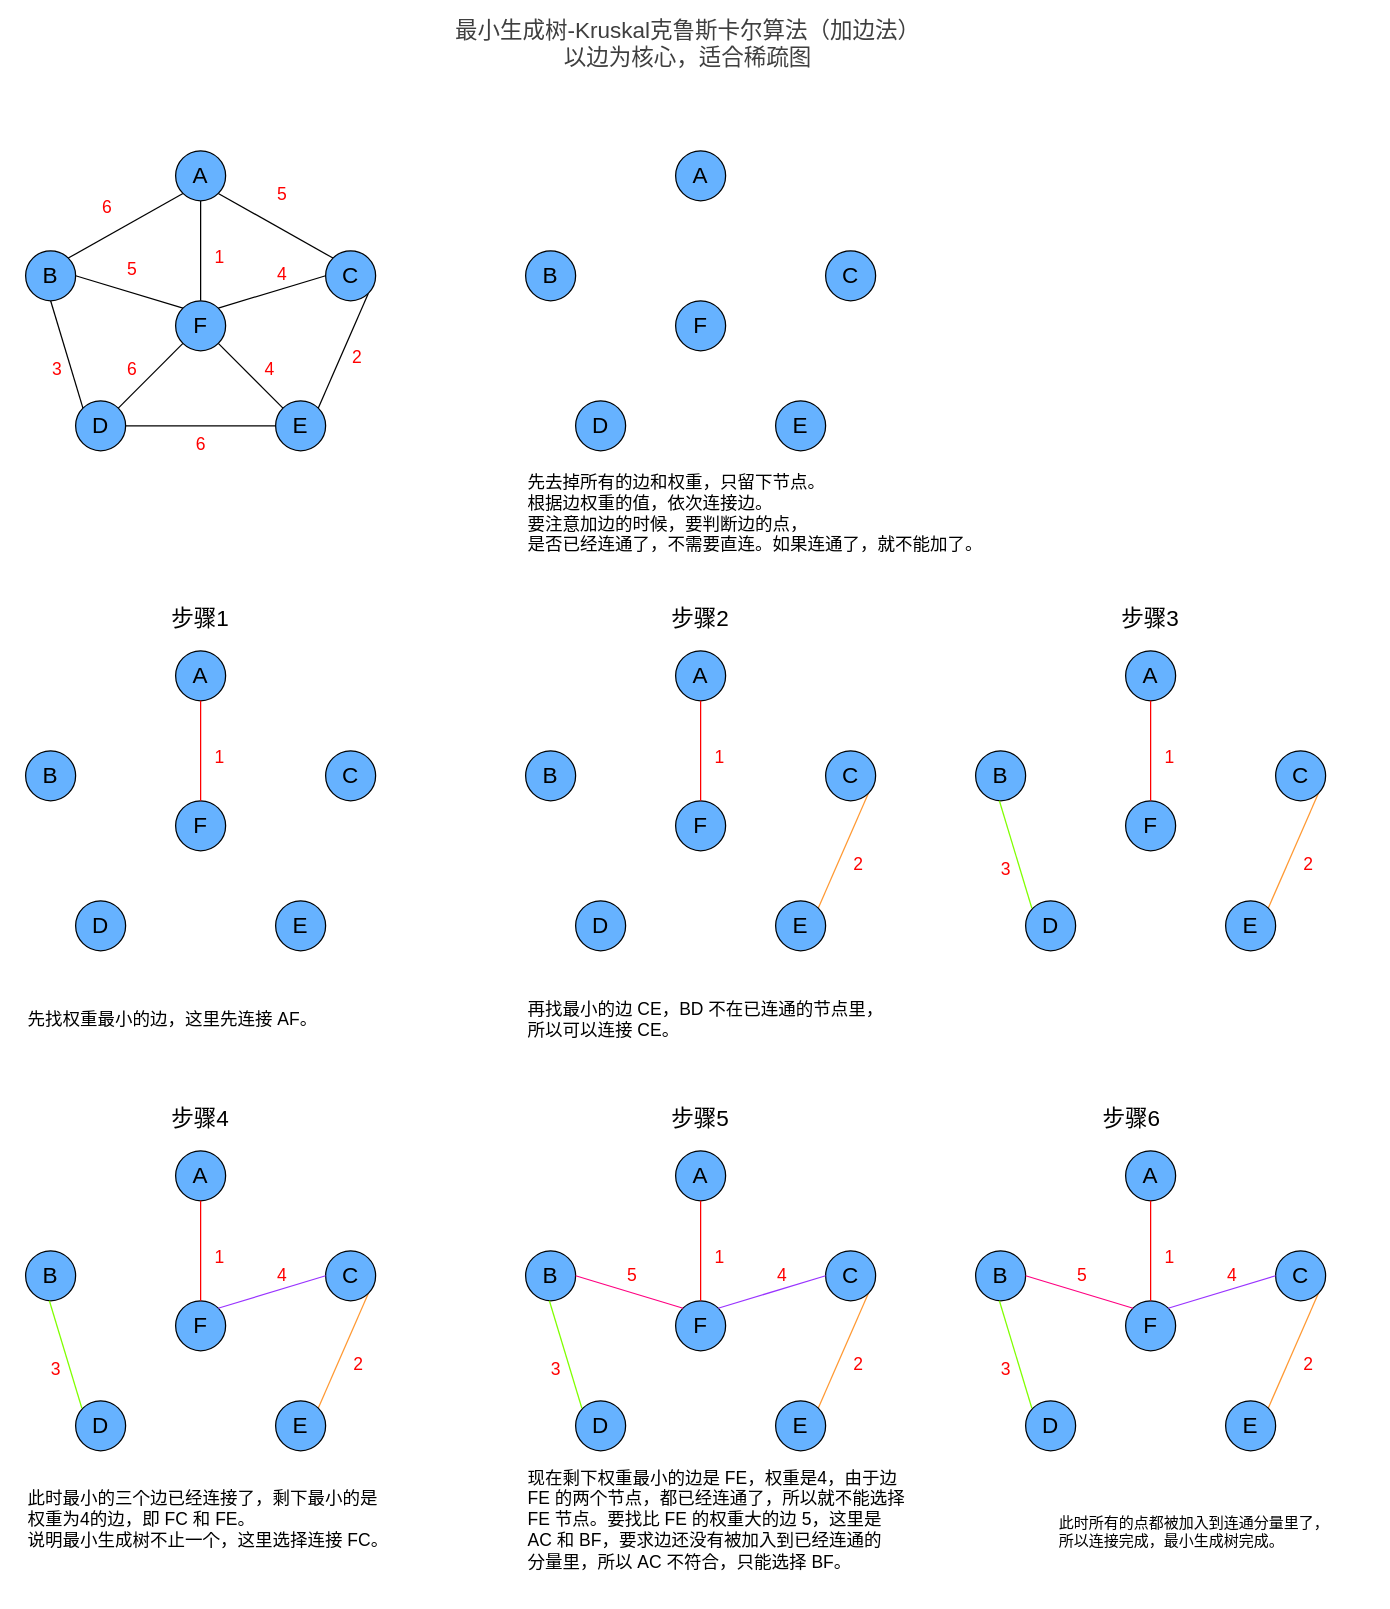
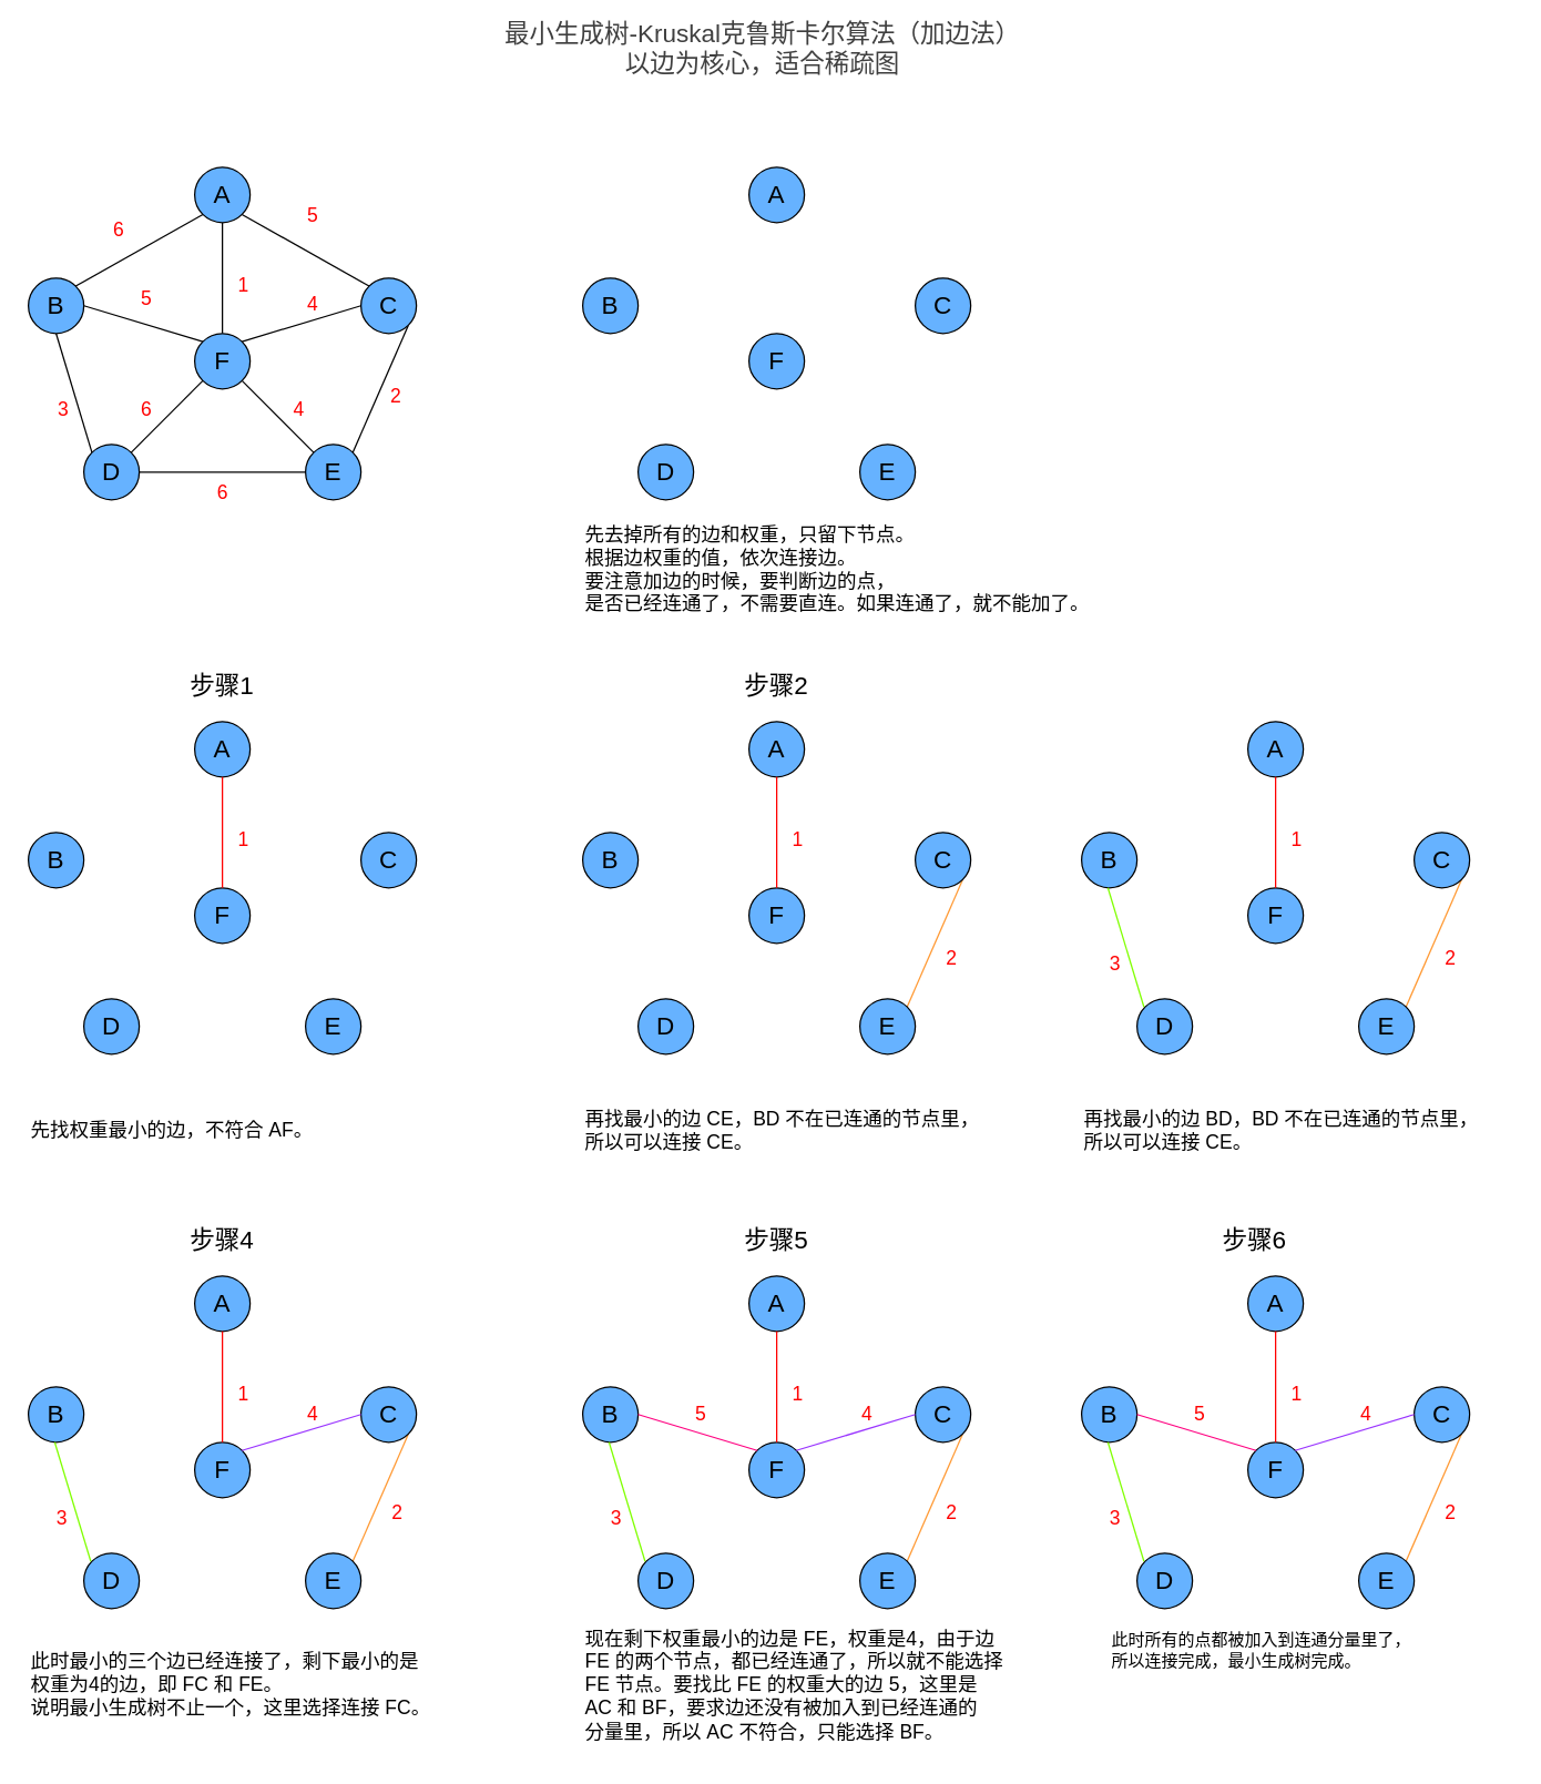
- <mxCell id="58" value="&lt;span style=&quot;font-size: 18px;&quot;&gt;步骤3&lt;/span&gt;" style="text;html=1;align=center;verticalAlign=middle;whiteSpace=wrap;rounded=0;" vertex="1" parent="1"><mxGeometry x="825" y="480" width="190" height="30" as="geometry" /></mxCell>
- <mxCell id="42" value="先找权重最小的边，&lt;span style=&quot;background-color: transparent;&quot;&gt;这里先连接 AF。&lt;/span&gt;" style="text;html=1;align=left;verticalAlign=middle;resizable=0;points=[];autosize=1;strokeColor=none;fillColor=none;fontSize=14;" vertex="1" parent="1"><mxGeometry x="20" y="800" width="260" height="30" as="geometry" /></mxCell>
+ <mxCell id="42" value="先找权重最小的边，&lt;span style=&quot;background-color: transparent;&quot;&gt;不符合 AF。&lt;/span&gt;" style="text;html=1;align=left;verticalAlign=middle;resizable=0;points=[];autosize=1;strokeColor=none;fillColor=none;fontSize=14;" vertex="1" parent="1"><mxGeometry x="20" y="800" width="260" height="30" as="geometry" /></mxCell>
+ <mxCell id="66" value="再找最小的边 BD，BD 不在已连通的节点里，&lt;div&gt;所以可以连接 CE。&lt;/div&gt;" style="text;html=1;align=left;verticalAlign=middle;resizable=0;points=[];autosize=1;strokeColor=none;fillColor=none;fontSize=14;" vertex="1" parent="1"><mxGeometry x="780" y="790" width="310" height="50" as="geometry" /></mxCell>
- <mxCell id="123" value="此时所有的点都被加入到连通分量里了，&lt;div&gt;所以连接完成，最小生成树完成。&lt;/div&gt;" style="text;html=1;align=left;verticalAlign=middle;resizable=0;points=[];autosize=1;strokeColor=none;fillColor=none;" vertex="1" parent="1"><mxGeometry x="845" y="1205" width="240" height="40" as="geometry" /></mxCell>
+ <mxCell id="123" value="此时所有的点都被加入到连通分量里了，&lt;div&gt;所以连接完成，最小生成树完成。&lt;/div&gt;" style="text;html=1;align=left;verticalAlign=middle;resizable=0;points=[];autosize=1;strokeColor=none;fillColor=none;" vertex="1" parent="1"><mxGeometry x="800" y="1170" width="240" height="40" as="geometry" /></mxCell>
